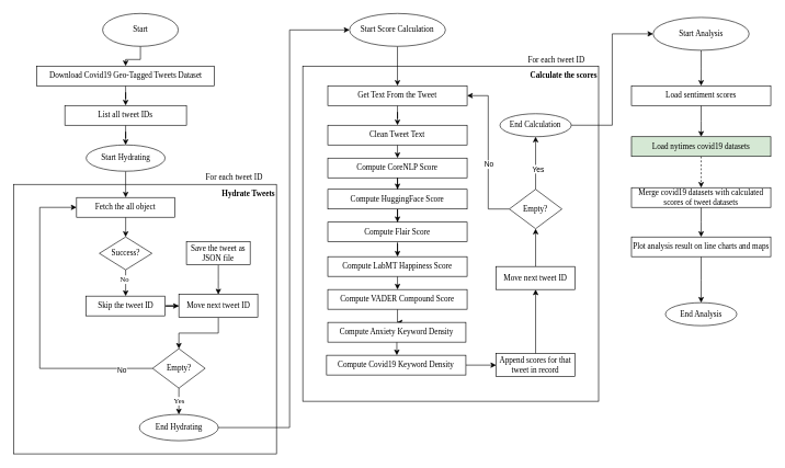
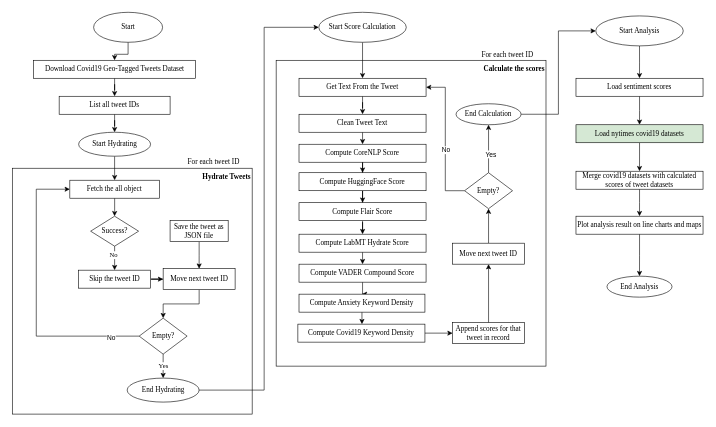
- <mxCell id="66" style="edgeStyle=orthogonalEdgeStyle;rounded=0;orthogonalLoop=1;jettySize=auto;html=1;entryX=0.5;entryY=0;entryDx=0;entryDy=0;strokeWidth=1;dashed=1;" parent="1" source="67" target="69" edge="1"><mxGeometry relative="1" as="geometry" /></mxCell>
+ <mxCell id="66" style="edgeStyle=orthogonalEdgeStyle;rounded=0;orthogonalLoop=1;jettySize=auto;html=1;entryX=0.5;entryY=0;entryDx=0;entryDy=0;strokeWidth=1;" parent="1" source="67" target="69" edge="1"><mxGeometry relative="1" as="geometry" /></mxCell>
- <mxCell id="54" value="&lt;div style=&quot;text-align: justify;&quot;&gt;&lt;span style=&quot;background-color: initial;&quot;&gt;Compute LabMT Happiness Score&lt;/span&gt;&lt;/div&gt;" style="whiteSpace=wrap;html=1;fontFamily=Times New Roman;fontStyle=0;align=center;" parent="1" vertex="1"><mxGeometry x="498.12" y="390" width="211.88" height="30" as="geometry" /></mxCell>
+ <mxCell id="54" value="&lt;div style=&quot;text-align: justify;&quot;&gt;&lt;span style=&quot;background-color: initial;&quot;&gt;Compute LabMT Hydrate Score&lt;/span&gt;&lt;/div&gt;" style="whiteSpace=wrap;html=1;fontFamily=Times New Roman;fontStyle=0;align=center;" parent="1" vertex="1"><mxGeometry x="498.12" y="390" width="211.88" height="30" as="geometry" /></mxCell>
